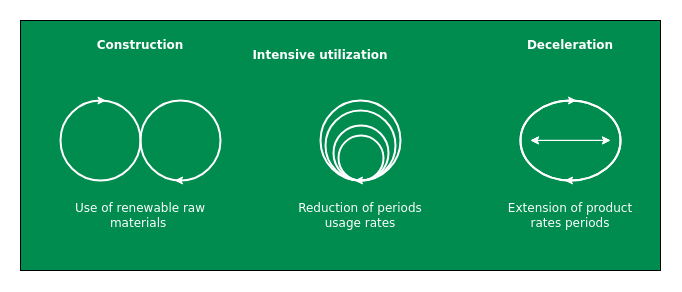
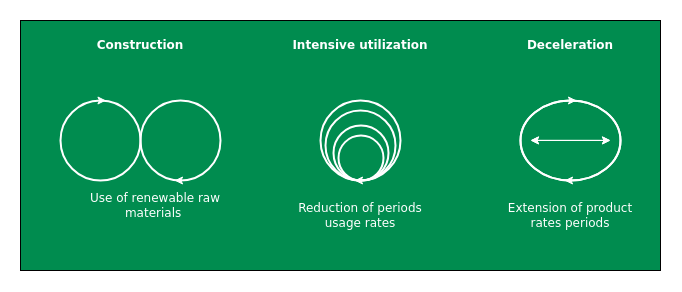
- <mxCell id="27" value="Intensive utilization" style="text;html=1;strokeColor=none;fillColor=none;align=center;verticalAlign=middle;whiteSpace=wrap;rounded=0;fontColor=#FFFFFF;fontFamily=Dejavu Sans;fontStyle=1" parent="1" vertex="1"><mxGeometry x="245" y="40" width="150" height="30" as="geometry" /></mxCell>
+ <mxCell id="27" value="Intensive utilization" style="text;html=1;strokeColor=none;fillColor=none;align=center;verticalAlign=middle;whiteSpace=wrap;rounded=0;fontColor=#FFFFFF;fontFamily=Dejavu Sans;fontStyle=1" parent="1" vertex="1"><mxGeometry x="285" y="30" width="150" height="30" as="geometry" /></mxCell>
- <mxCell id="29" value="&lt;span style=&quot;font-weight: normal;&quot;&gt;Use of renewable raw materials&amp;nbsp;&lt;/span&gt;" style="text;html=1;strokeColor=none;fillColor=none;align=center;verticalAlign=middle;whiteSpace=wrap;rounded=0;fontColor=#FFFFFF;fontFamily=Dejavu Sans;fontStyle=1" parent="1" vertex="1"><mxGeometry x="65" y="200" width="150" height="30" as="geometry" /></mxCell>
+ <mxCell id="29" value="&lt;span style=&quot;font-weight: normal;&quot;&gt;Use of renewable raw materials&amp;nbsp;&lt;/span&gt;" style="text;html=1;strokeColor=none;fillColor=none;align=center;verticalAlign=middle;whiteSpace=wrap;rounded=0;fontColor=#FFFFFF;fontFamily=Dejavu Sans;fontStyle=1" parent="1" vertex="1"><mxGeometry x="80" y="190" width="150" height="30" as="geometry" /></mxCell>
